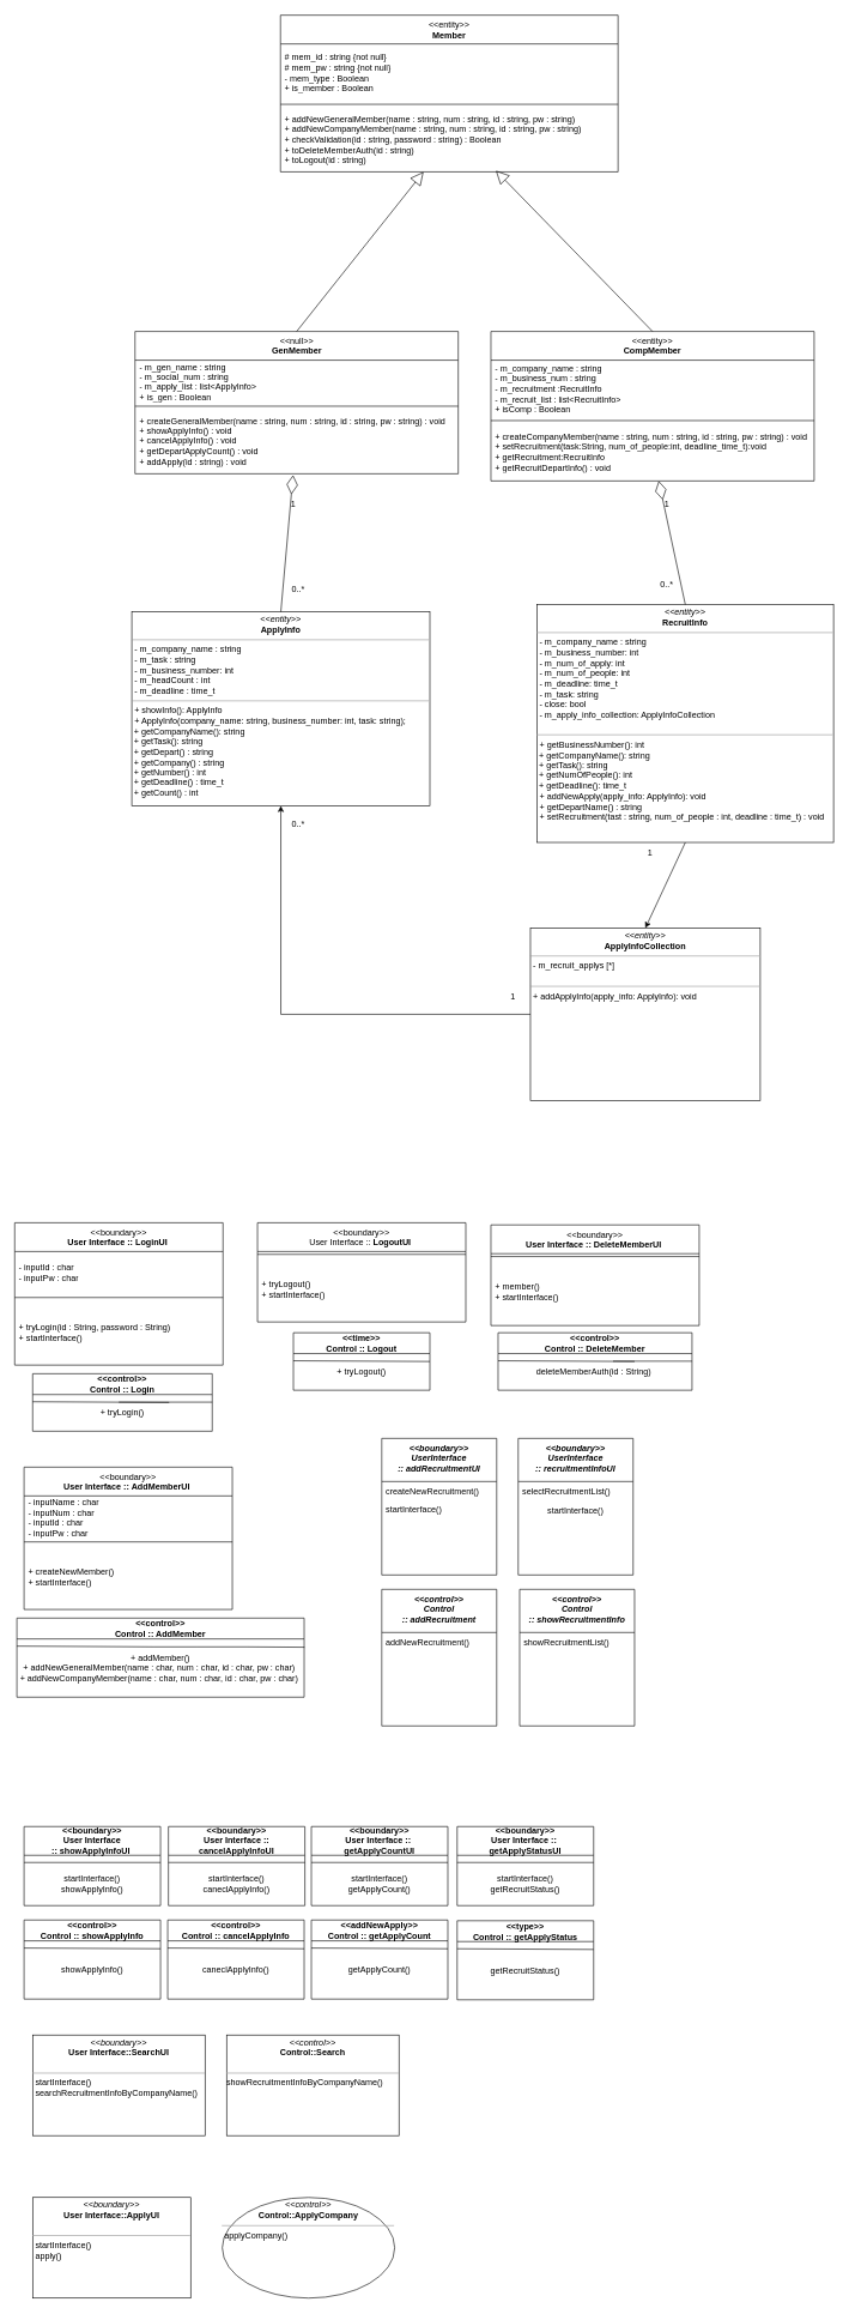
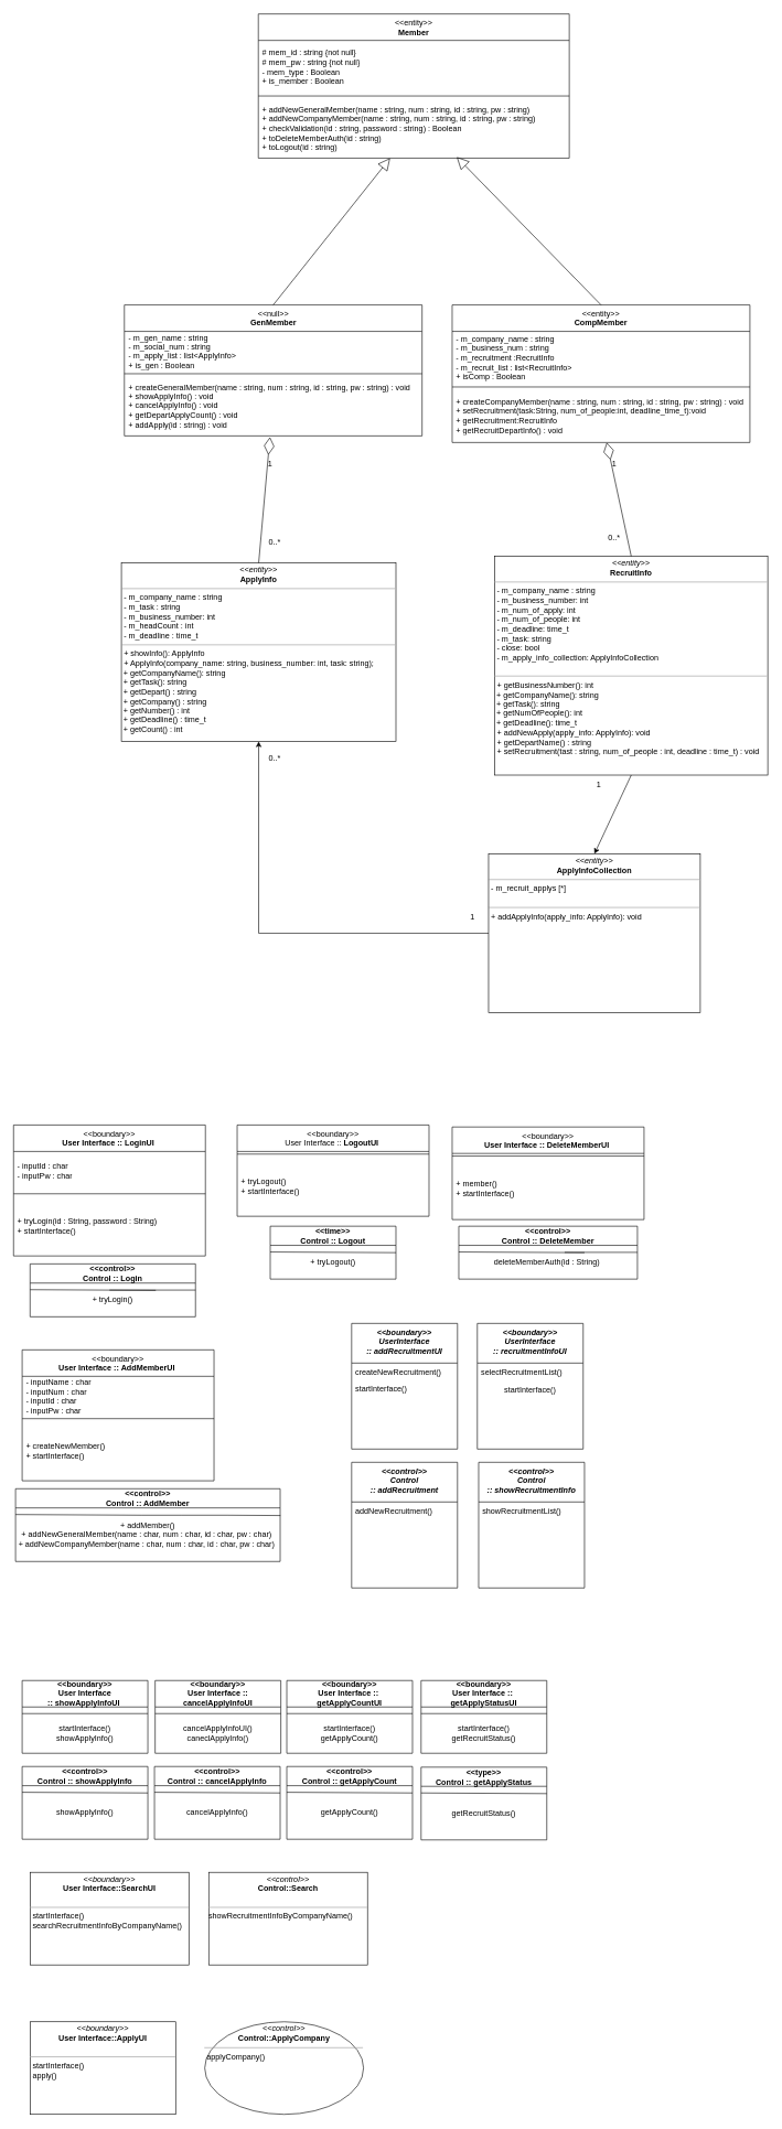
- <mxCell id="73" value="startInterface()&lt;br&gt;caneclApplyInfo()" style="text;html=1;strokeColor=none;fillColor=none;align=center;verticalAlign=middle;whiteSpace=wrap;rounded=0;" parent="69" vertex="1"><mxGeometry y="50" width="190" height="60" as="geometry" /></mxCell>
+ <mxCell id="73" value="cancelApplyInfoUI()&lt;br&gt;caneclApplyInfo()" style="text;html=1;strokeColor=none;fillColor=none;align=center;verticalAlign=middle;whiteSpace=wrap;rounded=0;" parent="69" vertex="1"><mxGeometry y="50" width="190" height="60" as="geometry" /></mxCell>
- <mxCell id="82" value="&amp;lt;&amp;lt;addNewApply&amp;gt;&amp;gt;&lt;br&gt;Control ::&amp;nbsp;&lt;b style=&quot;border-color: var(--border-color);&quot;&gt;getApplyCount&lt;/b&gt;" style="swimlane;fontStyle=1;align=center;verticalAlign=middle;childLayout=stackLayout;horizontal=1;startSize=29;horizontalStack=0;resizeParent=1;resizeParentMax=0;resizeLast=0;collapsible=0;marginBottom=0;html=1;whiteSpace=wrap;" parent="1" vertex="1"><mxGeometry x="433" y="2670" width="190" height="110" as="geometry" /></mxCell>
+ <mxCell id="82" value="&amp;lt;&amp;lt;control&amp;gt;&amp;gt;&lt;br&gt;Control ::&amp;nbsp;&lt;b style=&quot;border-color: var(--border-color);&quot;&gt;getApplyCount&lt;/b&gt;" style="swimlane;fontStyle=1;align=center;verticalAlign=middle;childLayout=stackLayout;horizontal=1;startSize=29;horizontalStack=0;resizeParent=1;resizeParentMax=0;resizeLast=0;collapsible=0;marginBottom=0;html=1;whiteSpace=wrap;" parent="1" vertex="1"><mxGeometry x="433" y="2670" width="190" height="110" as="geometry" /></mxCell>
- <mxCell id="76" value="caneclApplyInfo()" style="text;html=1;strokeColor=none;fillColor=none;align=center;verticalAlign=middle;whiteSpace=wrap;rounded=0;" parent="74" vertex="1"><mxGeometry y="29" width="190" height="81" as="geometry" /></mxCell>
+ <mxCell id="76" value="cancelApplyInfo()" style="text;html=1;strokeColor=none;fillColor=none;align=center;verticalAlign=middle;whiteSpace=wrap;rounded=0;" parent="74" vertex="1"><mxGeometry y="29" width="190" height="81" as="geometry" /></mxCell>
